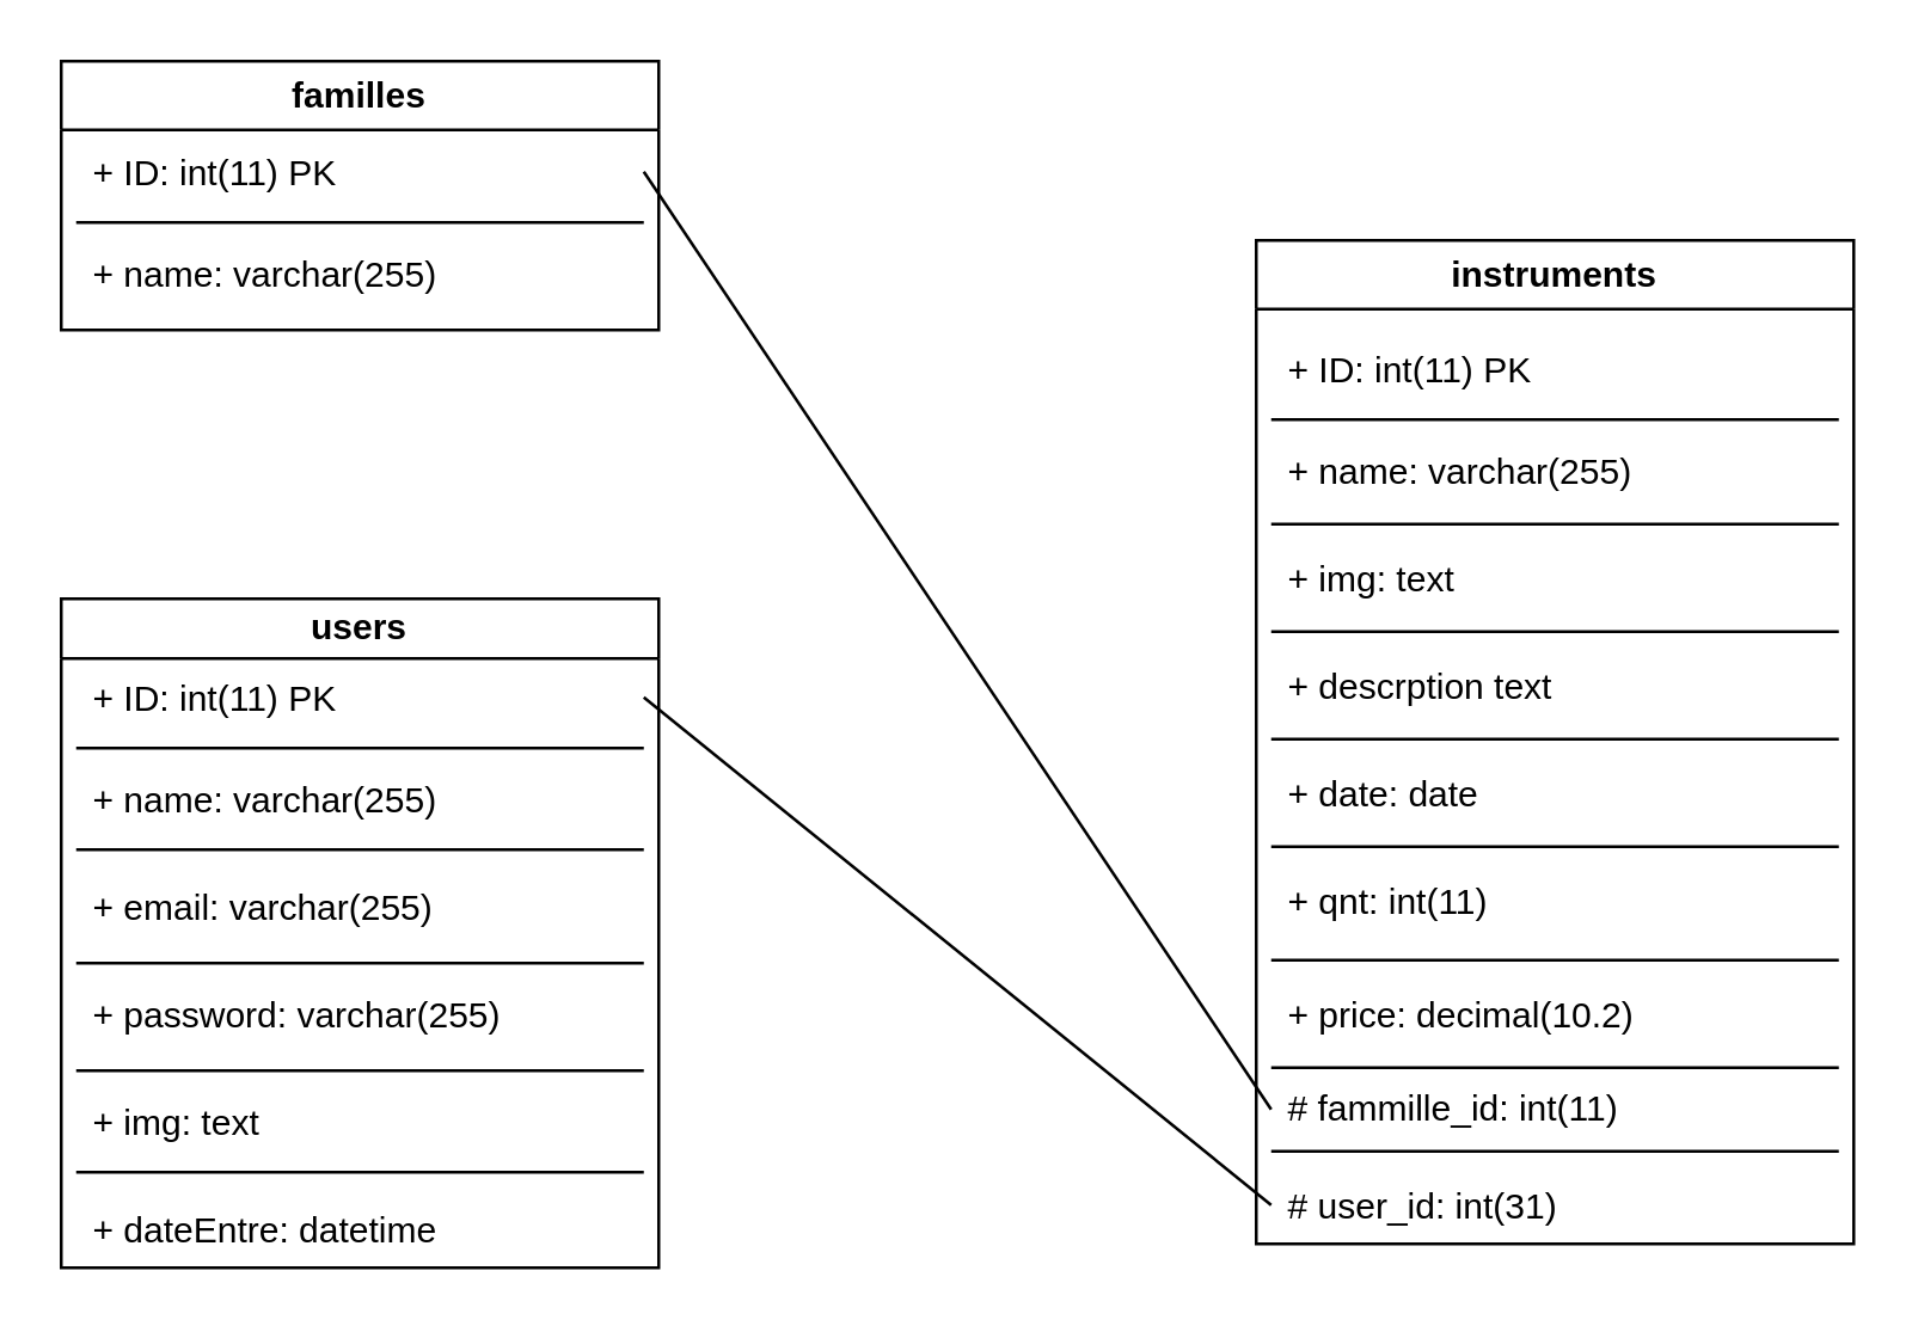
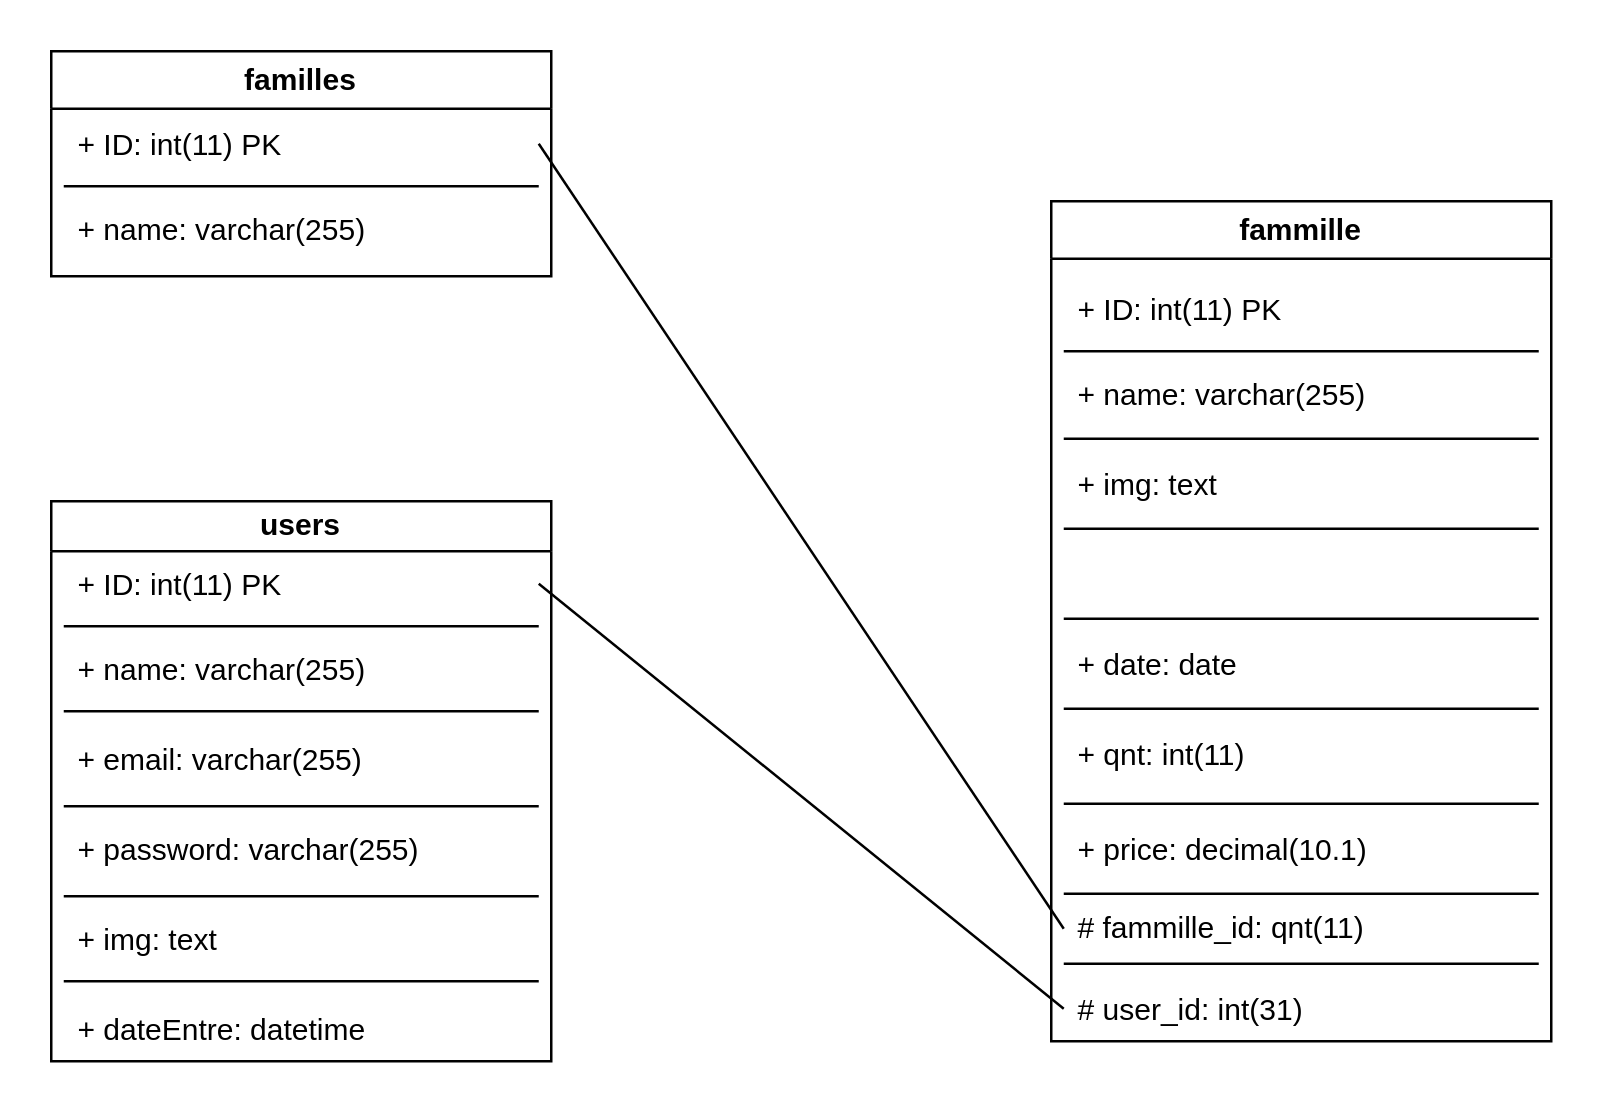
- <mxCell id="18" value="instruments" style="swimlane;whiteSpace=wrap;html=1;" vertex="1" parent="1"><mxGeometry x="420" y="80" width="200" height="336" as="geometry" /></mxCell>
+ <mxCell id="18" value="fammille" style="swimlane;whiteSpace=wrap;html=1;" vertex="1" parent="1"><mxGeometry x="420" y="80" width="200" height="336" as="geometry" /></mxCell>
- <mxCell id="25" value="+ descrption text" style="text;strokeColor=none;fillColor=none;align=left;verticalAlign=top;spacingLeft=4;spacingRight=4;overflow=hidden;rotatable=0;points=[[0,0.5],[1,0.5]];portConstraint=eastwest;" vertex="1" parent="18"><mxGeometry x="5" y="136" width="190" height="26" as="geometry" /></mxCell>
- <mxCell id="31" value="+ price: decimal(10.2)" style="text;strokeColor=none;fillColor=none;align=left;verticalAlign=top;spacingLeft=4;spacingRight=4;overflow=hidden;rotatable=0;points=[[0,0.5],[1,0.5]];portConstraint=eastwest;" vertex="1" parent="18"><mxGeometry x="5" y="246" width="190" height="26" as="geometry" /></mxCell>
+ <mxCell id="31" value="+ price: decimal(10.1)" style="text;strokeColor=none;fillColor=none;align=left;verticalAlign=top;spacingLeft=4;spacingRight=4;overflow=hidden;rotatable=0;points=[[0,0.5],[1,0.5]];portConstraint=eastwest;" vertex="1" parent="18"><mxGeometry x="5" y="246" width="190" height="26" as="geometry" /></mxCell>
- <mxCell id="32" value="# fammille_id: int(11)" style="text;strokeColor=none;fillColor=none;align=left;verticalAlign=top;spacingLeft=4;spacingRight=4;overflow=hidden;rotatable=0;points=[[0,0.5],[1,0.5]];portConstraint=eastwest;" vertex="1" parent="18"><mxGeometry x="5" y="277" width="190" height="28" as="geometry" /></mxCell>
+ <mxCell id="32" value="# fammille_id: qnt(11)" style="text;strokeColor=none;fillColor=none;align=left;verticalAlign=top;spacingLeft=4;spacingRight=4;overflow=hidden;rotatable=0;points=[[0,0.5],[1,0.5]];portConstraint=eastwest;" vertex="1" parent="18"><mxGeometry x="5" y="277" width="190" height="28" as="geometry" /></mxCell>
